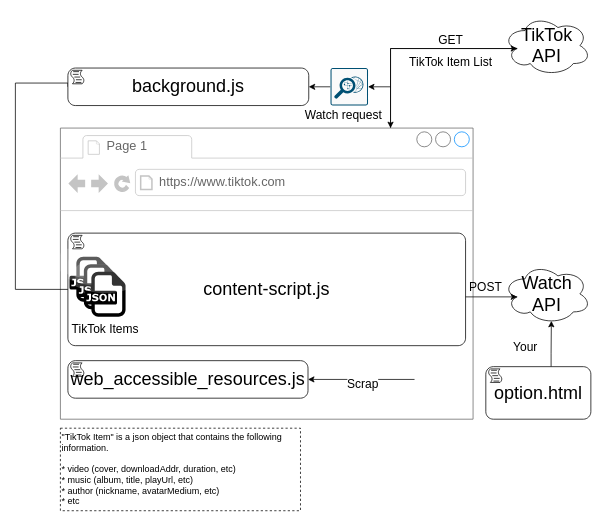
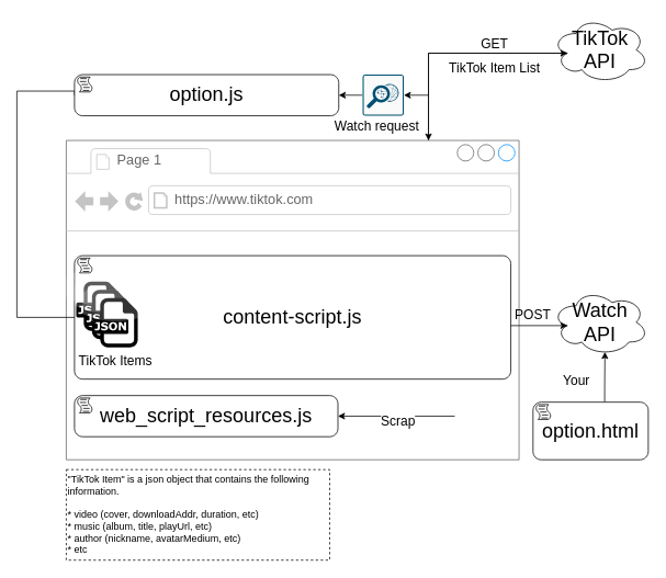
- <mxCell id="17" value="background.js" style="points=[[0.25,0,0],[0.5,0,0],[0.75,0,0],[1,0.25,0],[1,0.5,0],[1,0.75,0],[0.75,1,0],[0.5,1,0],[0.25,1,0],[0,0.75,0],[0,0.5,0],[0,0.25,0]];shape=mxgraph.bpmn.task;whiteSpace=wrap;rectStyle=rounded;size=10;taskMarker=script;fontSize=24;" parent="1" vertex="1"><mxGeometry x="90" y="90" width="321" height="50" as="geometry" /></mxCell>
+ <mxCell id="17" value="option.js" style="points=[[0.25,0,0],[0.5,0,0],[0.75,0,0],[1,0.25,0],[1,0.5,0],[1,0.75,0],[0.75,1,0],[0.5,1,0],[0.25,1,0],[0,0.75,0],[0,0.5,0],[0,0.25,0]];shape=mxgraph.bpmn.task;whiteSpace=wrap;rectStyle=rounded;size=10;taskMarker=script;fontSize=24;" parent="1" vertex="1"><mxGeometry x="90" y="90" width="321" height="50" as="geometry" /></mxCell>
- <mxCell id="8" value="web_accessible_resources.js" style="points=[[0.25,0,0],[0.5,0,0],[0.75,0,0],[1,0.25,0],[1,0.5,0],[1,0.75,0],[0.75,1,0],[0.5,1,0],[0.25,1,0],[0,0.75,0],[0,0.5,0],[0,0.25,0]];shape=mxgraph.bpmn.task;whiteSpace=wrap;rectStyle=rounded;size=10;taskMarker=script;fontSize=24;" parent="4" vertex="1"><mxGeometry x="10" y="310" width="320" height="50" as="geometry" /></mxCell>
+ <mxCell id="8" value="web_script_resources.js" style="points=[[0.25,0,0],[0.5,0,0],[0.75,0,0],[1,0.25,0],[1,0.5,0],[1,0.75,0],[0.75,1,0],[0.5,1,0],[0.25,1,0],[0,0.75,0],[0,0.5,0],[0,0.25,0]];shape=mxgraph.bpmn.task;whiteSpace=wrap;rectStyle=rounded;size=10;taskMarker=script;fontSize=24;" parent="4" vertex="1"><mxGeometry x="10" y="310" width="320" height="50" as="geometry" /></mxCell>
